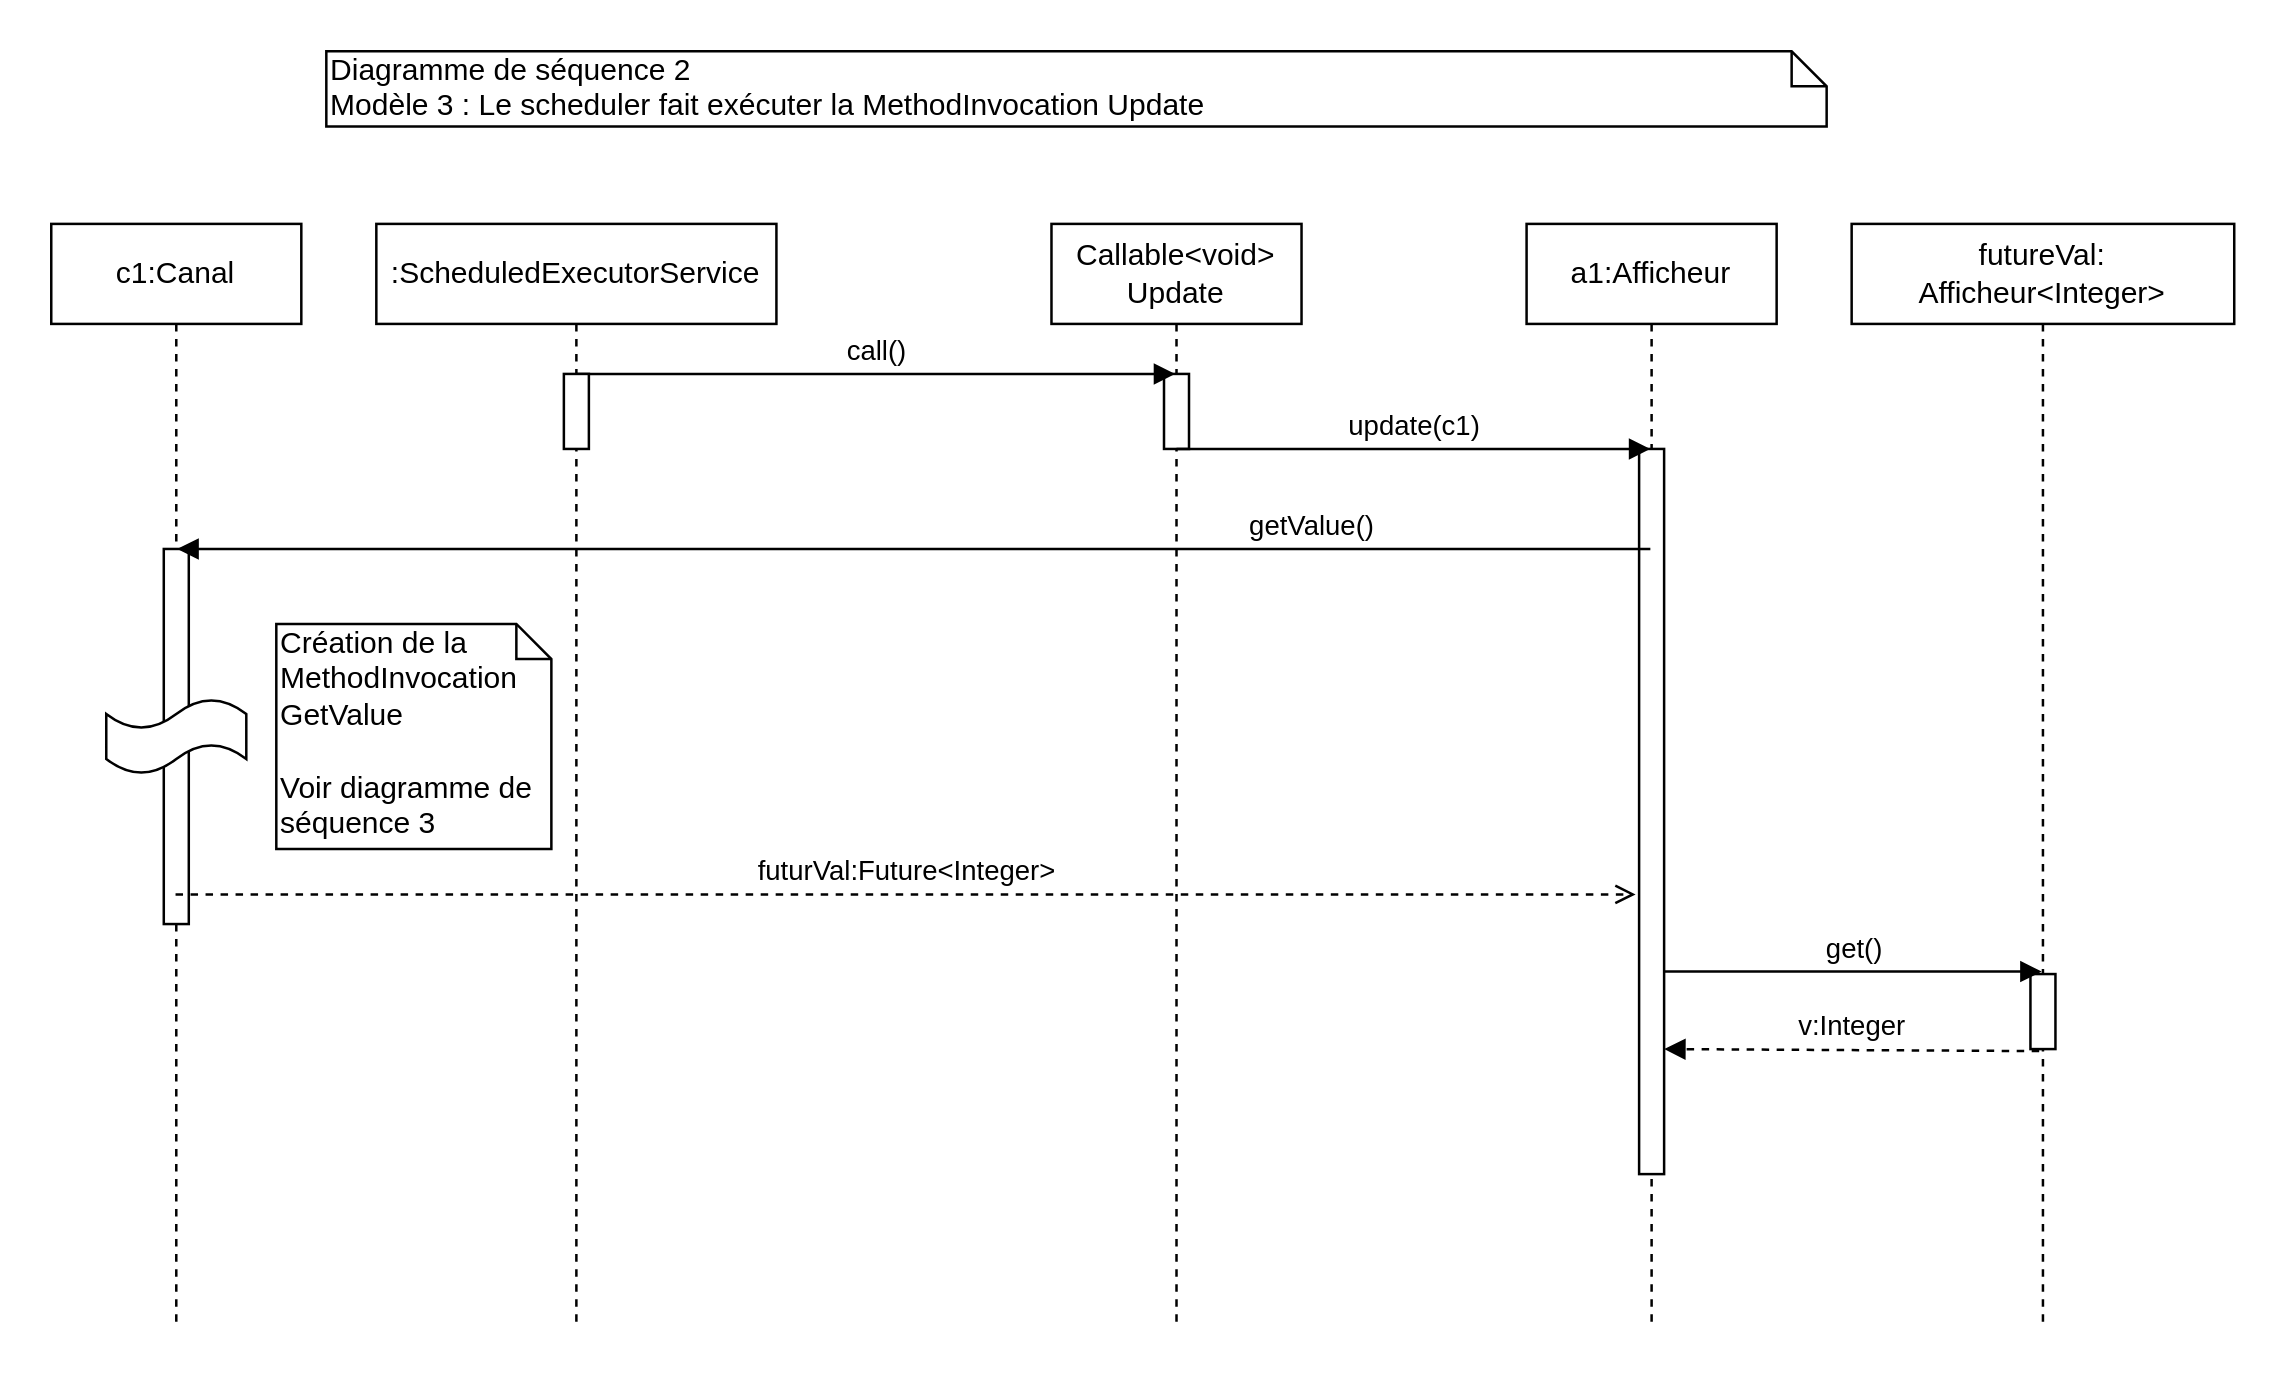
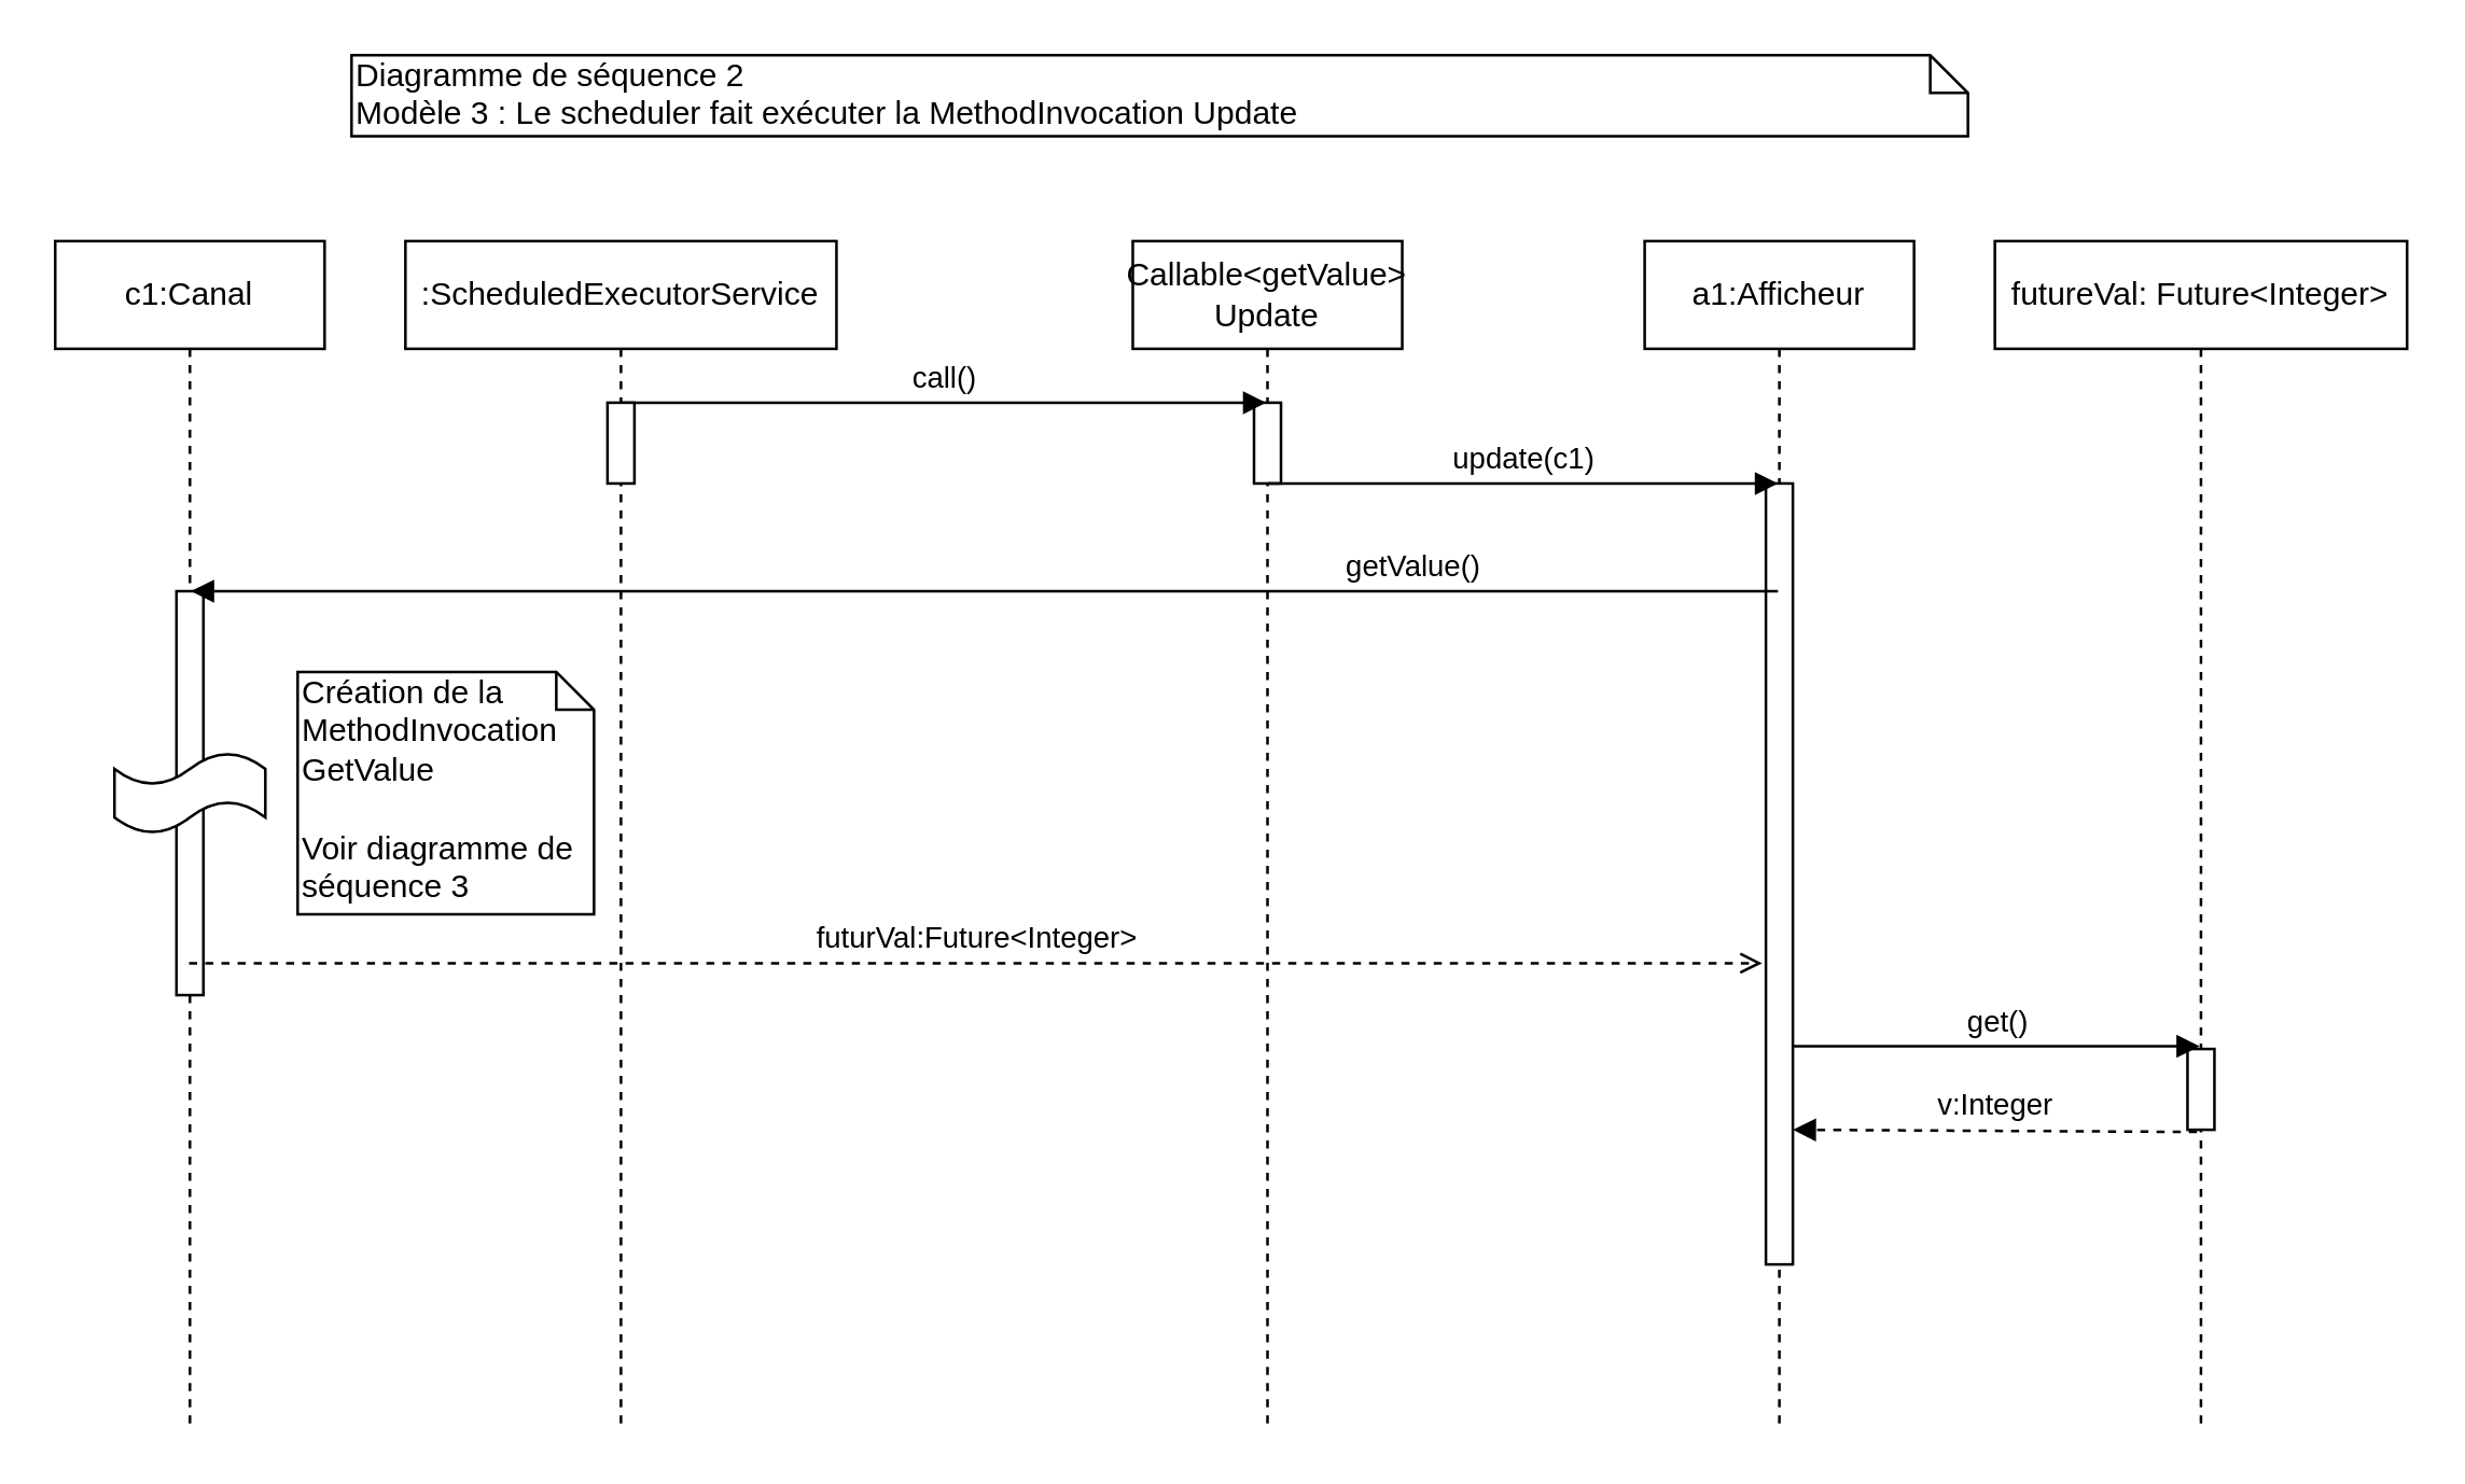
- <mxCell id="3" value="Callable&amp;lt;void&amp;gt;&lt;br&gt;Update" style="shape=umlLifeline;perimeter=lifelinePerimeter;whiteSpace=wrap;html=1;container=1;collapsible=0;recursiveResize=0;outlineConnect=0;" vertex="1" parent="1"><mxGeometry x="420" y="89" width="100" height="440" as="geometry" /></mxCell>
+ <mxCell id="3" value="Callable&amp;lt;getValue&amp;gt;&lt;br&gt;Update" style="shape=umlLifeline;perimeter=lifelinePerimeter;whiteSpace=wrap;html=1;container=1;collapsible=0;recursiveResize=0;outlineConnect=0;" vertex="1" parent="1"><mxGeometry x="420" y="89" width="100" height="440" as="geometry" /></mxCell>
- <mxCell id="17" value="futureVal: Afficheur&amp;lt;Integer&amp;gt;" style="shape=umlLifeline;perimeter=lifelinePerimeter;whiteSpace=wrap;html=1;container=1;collapsible=0;recursiveResize=0;outlineConnect=0;" vertex="1" parent="1"><mxGeometry x="740" y="89" width="153" height="440" as="geometry" /></mxCell>
+ <mxCell id="17" value="futureVal: Future&amp;lt;Integer&amp;gt;" style="shape=umlLifeline;perimeter=lifelinePerimeter;whiteSpace=wrap;html=1;container=1;collapsible=0;recursiveResize=0;outlineConnect=0;" vertex="1" parent="1"><mxGeometry x="740" y="89" width="153" height="440" as="geometry" /></mxCell>
